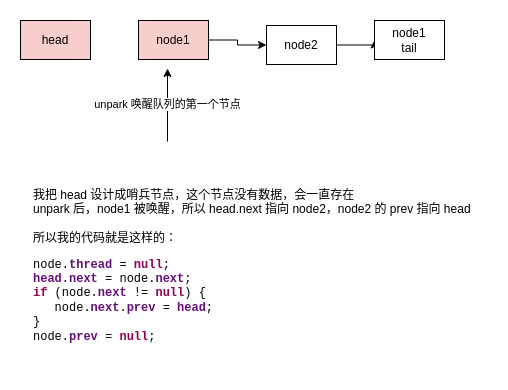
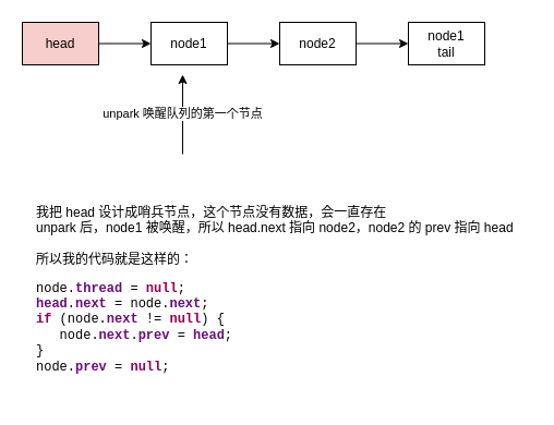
+ <mxCell id="2" style="edgeStyle=orthogonalEdgeStyle;rounded=0;orthogonalLoop=1;jettySize=auto;html=1;exitX=1;exitY=0.5;exitDx=0;exitDy=0;" edge="1" parent="1" source="3" target="5"><mxGeometry relative="1" as="geometry" /></mxCell>
- <mxCell id="5" value="node1" style="rounded=0;whiteSpace=wrap;html=1;fillColor=#f8cecc;" vertex="1" parent="1"><mxGeometry x="138" y="20" width="70" height="39" as="geometry" /></mxCell>
+ <mxCell id="5" value="node1" style="rounded=0;whiteSpace=wrap;html=1;" vertex="1" parent="1"><mxGeometry x="138" y="20" width="70" height="39" as="geometry" /></mxCell>
- <mxCell id="7" value="node2" style="rounded=0;whiteSpace=wrap;html=1;" vertex="1" parent="1"><mxGeometry x="266" y="25" width="70" height="39" as="geometry" /></mxCell>
+ <mxCell id="7" value="node2" style="rounded=0;whiteSpace=wrap;html=1;" vertex="1" parent="1"><mxGeometry x="256" y="20" width="70" height="39" as="geometry" /></mxCell>
